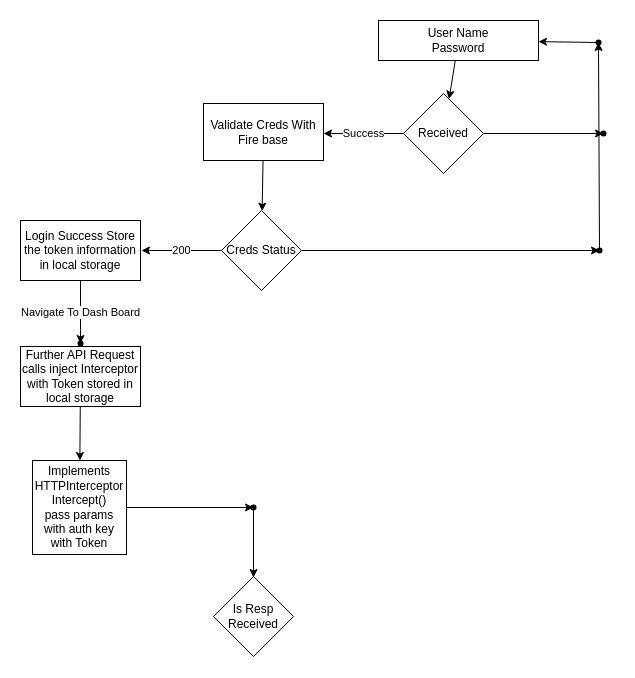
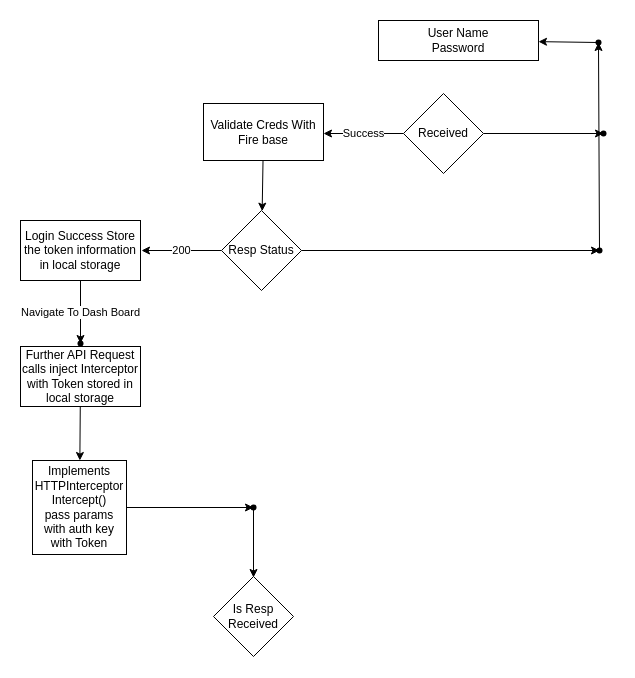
- <mxCell id="2" value="" style="edgeStyle=none;html=1;" edge="1" parent="1" source="3" target="6"><mxGeometry relative="1" as="geometry" /></mxCell>
- <mxCell id="11" value="Creds Status" style="rhombus;whiteSpace=wrap;html=1;" vertex="1" parent="1"><mxGeometry x="221" y="210" width="80" height="80" as="geometry" /></mxCell>
+ <mxCell id="11" value="Resp Status" style="rhombus;whiteSpace=wrap;html=1;" vertex="1" parent="1"><mxGeometry x="221" y="210" width="80" height="80" as="geometry" /></mxCell>
